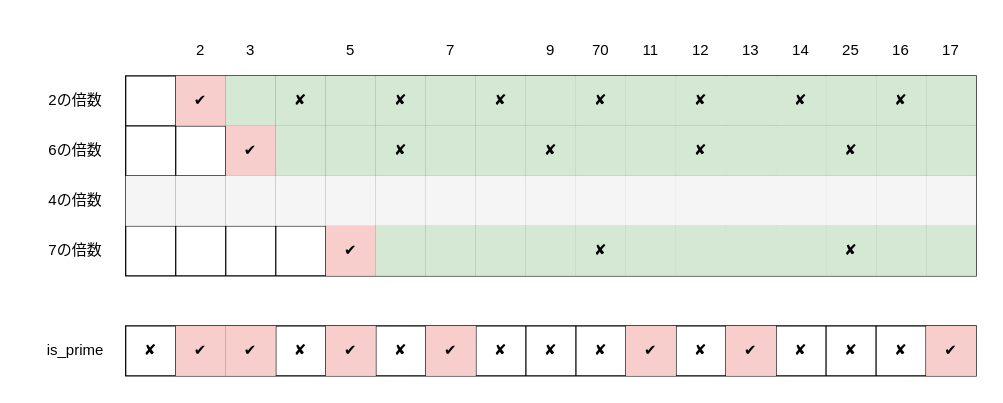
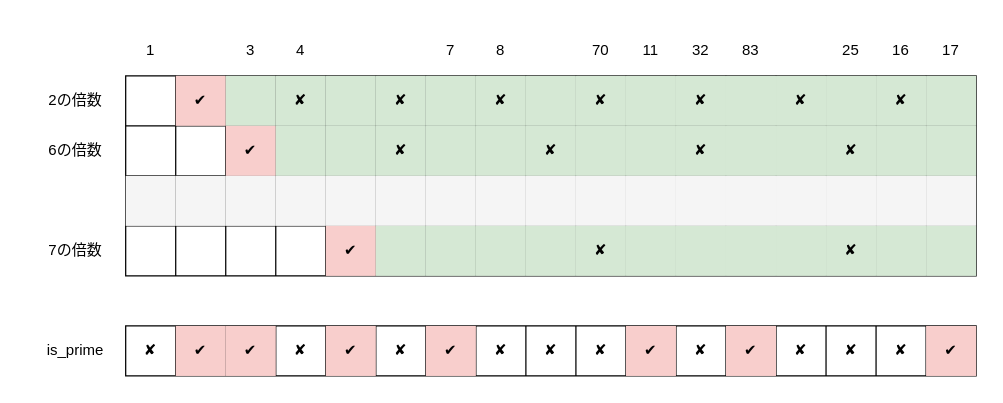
+ <mxCell id="4" value="1" style="rounded=0;whiteSpace=wrap;html=1;fillColor=none;strokeColor=none;" parent="2" vertex="1"><mxGeometry width="40" height="40" as="geometry" /></mxCell>
- <mxCell id="5" value="2" style="rounded=0;whiteSpace=wrap;html=1;fillColor=none;strokeColor=none;" parent="2" vertex="1"><mxGeometry x="40" width="40" height="40" as="geometry" /></mxCell>
+ <mxCell id="7" value="4" style="rounded=0;whiteSpace=wrap;html=1;fillColor=none;strokeColor=none;" parent="2" vertex="1"><mxGeometry x="120" width="40" height="40" as="geometry" /></mxCell>
- <mxCell id="8" value="5" style="rounded=0;whiteSpace=wrap;html=1;fillColor=none;strokeColor=none;" parent="2" vertex="1"><mxGeometry x="160" width="40" height="40" as="geometry" /></mxCell>
+ <mxCell id="10" value="8" style="rounded=0;whiteSpace=wrap;html=1;fillColor=none;strokeColor=none;" parent="2" vertex="1"><mxGeometry x="280" width="40" height="40" as="geometry" /></mxCell>
- <mxCell id="11" value="9" style="rounded=0;whiteSpace=wrap;html=1;fillColor=none;strokeColor=none;" parent="2" vertex="1"><mxGeometry x="320" width="40" height="40" as="geometry" /></mxCell>
- <mxCell id="14" value="12" style="rounded=0;whiteSpace=wrap;html=1;fillColor=none;strokeColor=none;" parent="2" vertex="1"><mxGeometry x="440" width="40" height="40" as="geometry" /></mxCell>
+ <mxCell id="14" value="32" style="rounded=0;whiteSpace=wrap;html=1;fillColor=none;strokeColor=none;" parent="2" vertex="1"><mxGeometry x="440" width="40" height="40" as="geometry" /></mxCell>
- <mxCell id="15" value="13" style="rounded=0;whiteSpace=wrap;html=1;fillColor=none;strokeColor=none;" parent="2" vertex="1"><mxGeometry x="480" width="40" height="40" as="geometry" /></mxCell>
+ <mxCell id="15" value="83" style="rounded=0;whiteSpace=wrap;html=1;fillColor=none;strokeColor=none;" parent="2" vertex="1"><mxGeometry x="480" width="40" height="40" as="geometry" /></mxCell>
- <mxCell id="16" value="14" style="rounded=0;whiteSpace=wrap;html=1;fillColor=none;strokeColor=none;" parent="2" vertex="1"><mxGeometry x="520" width="40" height="40" as="geometry" /></mxCell>
- <mxCell id="21" value="4の倍数" style="rounded=0;whiteSpace=wrap;html=1;fillColor=none;strokeColor=none;" parent="1" vertex="1"><mxGeometry x="20" y="140" width="80" height="40" as="geometry" /></mxCell>
